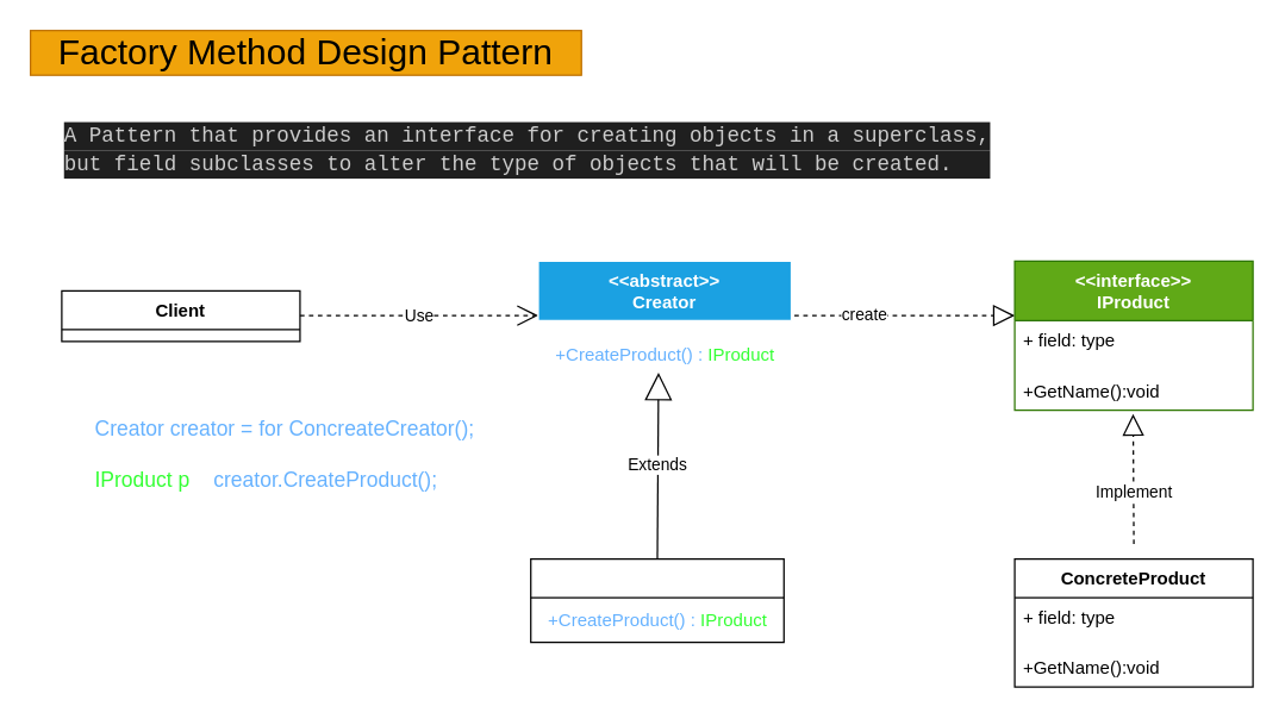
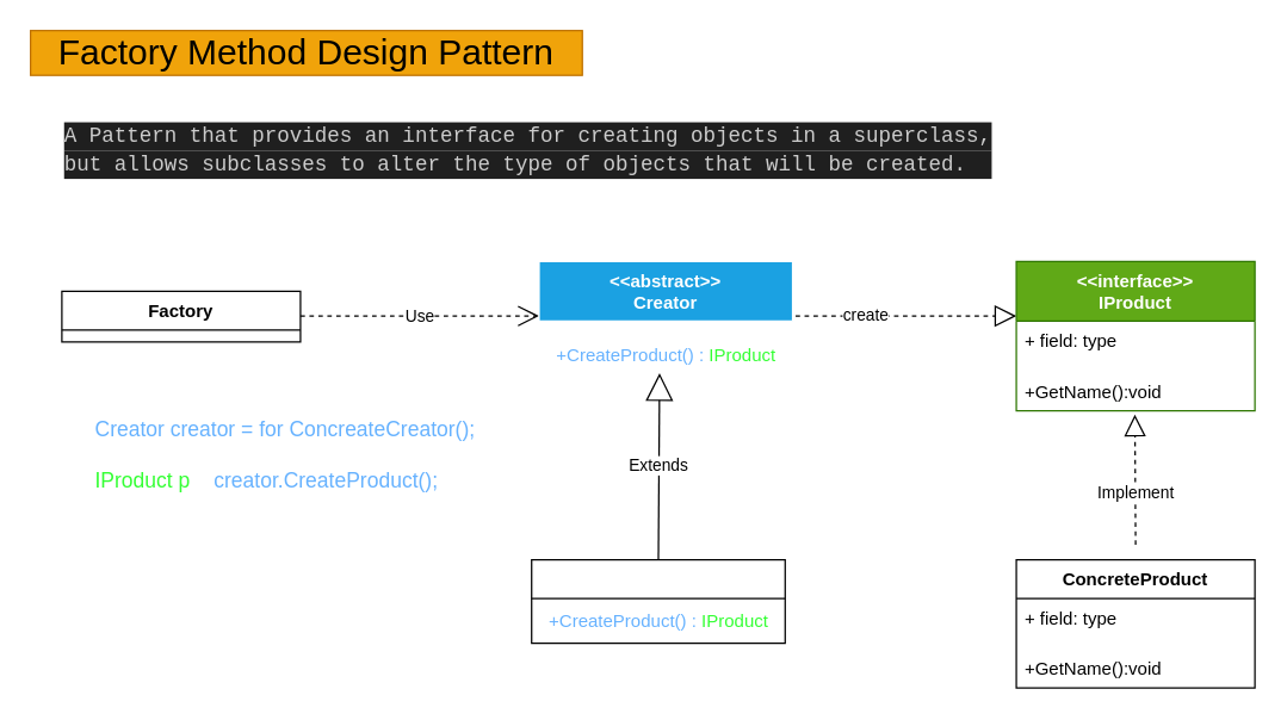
- <mxCell id="3" value="&lt;div style=&quot;color: rgb(204, 204, 204); background-color: rgb(31, 31, 31); font-family: Consolas, &amp;quot;Courier New&amp;quot;, monospace; font-size: 14px; line-height: 19px;&quot;&gt;A Pattern that provides an interface for creating objects in a superclass,&lt;/div&gt;&lt;div style=&quot;color: rgb(204, 204, 204); background-color: rgb(31, 31, 31); font-family: Consolas, &amp;quot;Courier New&amp;quot;, monospace; font-size: 14px; line-height: 19px;&quot;&gt;but field subclasses to alter the type of objects that will be created.&lt;/div&gt;" style="text;html=1;align=left;verticalAlign=middle;resizable=0;points=[];autosize=1;strokeColor=none;fillColor=none;" vertex="1" parent="1"><mxGeometry x="41" y="75" width="590" height="50" as="geometry" /></mxCell>
+ <mxCell id="3" value="&lt;div style=&quot;color: rgb(204, 204, 204); background-color: rgb(31, 31, 31); font-family: Consolas, &amp;quot;Courier New&amp;quot;, monospace; font-size: 14px; line-height: 19px;&quot;&gt;A Pattern that provides an interface for creating objects in a superclass,&lt;/div&gt;&lt;div style=&quot;color: rgb(204, 204, 204); background-color: rgb(31, 31, 31); font-family: Consolas, &amp;quot;Courier New&amp;quot;, monospace; font-size: 14px; line-height: 19px;&quot;&gt;but allows subclasses to alter the type of objects that will be created.&lt;/div&gt;" style="text;html=1;align=left;verticalAlign=middle;resizable=0;points=[];autosize=1;strokeColor=none;fillColor=none;" vertex="1" parent="1"><mxGeometry x="41" y="75" width="590" height="50" as="geometry" /></mxCell>
- <mxCell id="5" value="Client" style="swimlane;fontStyle=1;align=center;verticalAlign=top;childLayout=stackLayout;horizontal=1;startSize=26;horizontalStack=0;resizeParent=1;resizeParentMax=0;resizeLast=0;collapsible=1;marginBottom=0;movable=1;resizable=1;rotatable=1;deletable=1;editable=1;connectable=1;container=0;" parent="4" vertex="1"><mxGeometry x="20" y="60" width="160" height="34" as="geometry" /></mxCell>
+ <mxCell id="5" value="Factory" style="swimlane;fontStyle=1;align=center;verticalAlign=top;childLayout=stackLayout;horizontal=1;startSize=26;horizontalStack=0;resizeParent=1;resizeParentMax=0;resizeLast=0;collapsible=1;marginBottom=0;movable=1;resizable=1;rotatable=1;deletable=1;editable=1;connectable=1;container=0;" parent="4" vertex="1"><mxGeometry x="20" y="60" width="160" height="34" as="geometry" /></mxCell>
